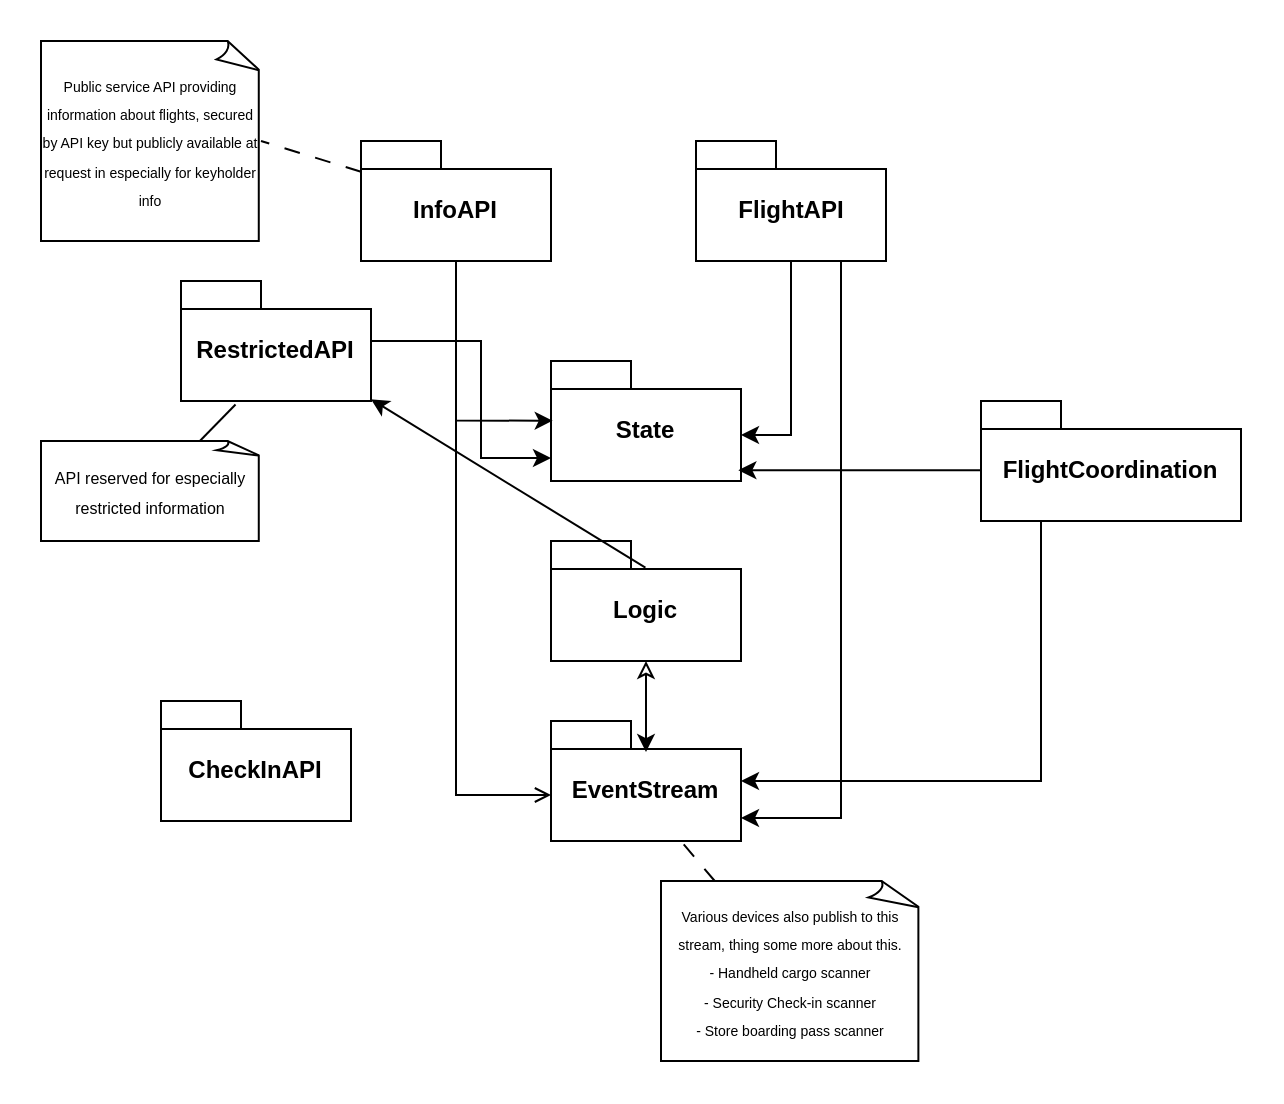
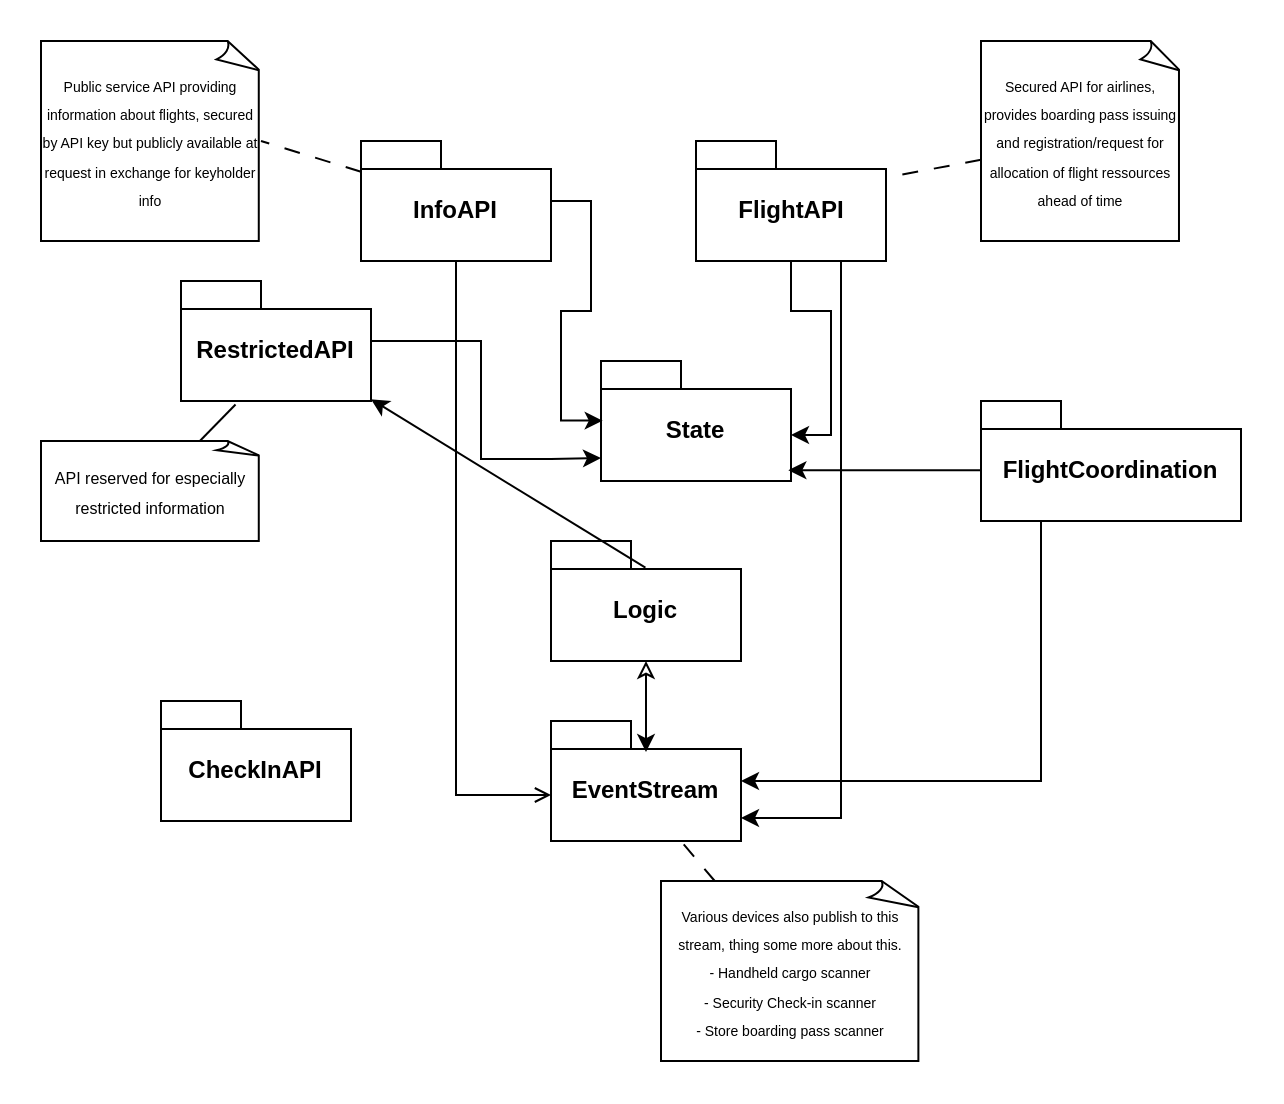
- <mxCell id="9" value="&lt;span style=&quot;font-size: 7px;&quot;&gt;Public service API providing information about flights, secured by API key but publicly available at request in especially for keyholder info&lt;/span&gt;" style="whiteSpace=wrap;html=1;shape=mxgraph.basic.document" vertex="1" parent="1"><mxGeometry x="20" y="20" width="110" height="100" as="geometry" /></mxCell>
+ <mxCell id="9" value="&lt;span style=&quot;font-size: 7px;&quot;&gt;Public service API providing information about flights, secured by API key but publicly available at request in exchange for keyholder info&lt;/span&gt;" style="whiteSpace=wrap;html=1;shape=mxgraph.basic.document" vertex="1" parent="1"><mxGeometry x="20" y="20" width="110" height="100" as="geometry" /></mxCell>
+ <mxCell id="3" value="&lt;font style=&quot;font-size: 7px;&quot;&gt;Secured API for airlines, provides boarding pass issuing and registration/request for allocation of flight ressources ahead of time&lt;/font&gt;" style="whiteSpace=wrap;html=1;shape=mxgraph.basic.document" parent="1" vertex="1"><mxGeometry x="490" y="20" width="100" height="100" as="geometry" /></mxCell>
+ <mxCell id="2" style="rounded=0;orthogonalLoop=1;jettySize=auto;html=1;entryX=0;entryY=0;entryDx=70;entryDy=23;endArrow=none;endFill=0;entryPerimeter=0;dashed=1;dashPattern=8 8;" parent="1" source="3" target="4" edge="1"><mxGeometry relative="1" as="geometry"><mxPoint x="450" y="95" as="targetPoint" /></mxGeometry></mxCell>
- <mxCell id="7" value="State" style="shape=folder;fontStyle=1;spacingTop=10;tabWidth=40;tabHeight=14;tabPosition=left;html=1;whiteSpace=wrap;" vertex="1" parent="1"><mxGeometry x="275" y="180" width="95" height="60" as="geometry" /></mxCell>
+ <mxCell id="7" value="State" style="shape=folder;fontStyle=1;spacingTop=10;tabWidth=40;tabHeight=14;tabPosition=left;html=1;whiteSpace=wrap;" vertex="1" parent="1"><mxGeometry x="300" y="180" width="95" height="60" as="geometry" /></mxCell>
